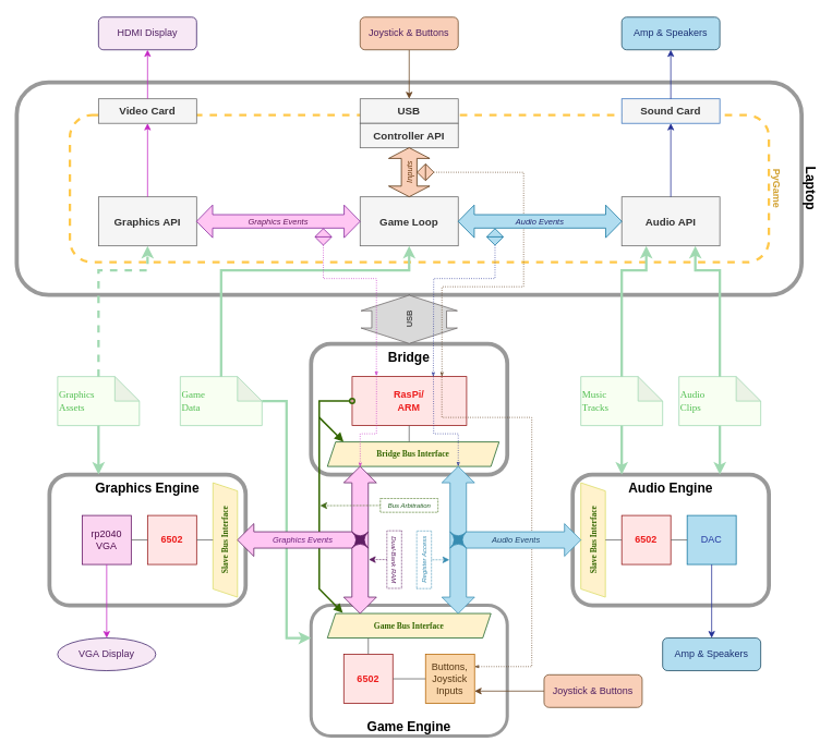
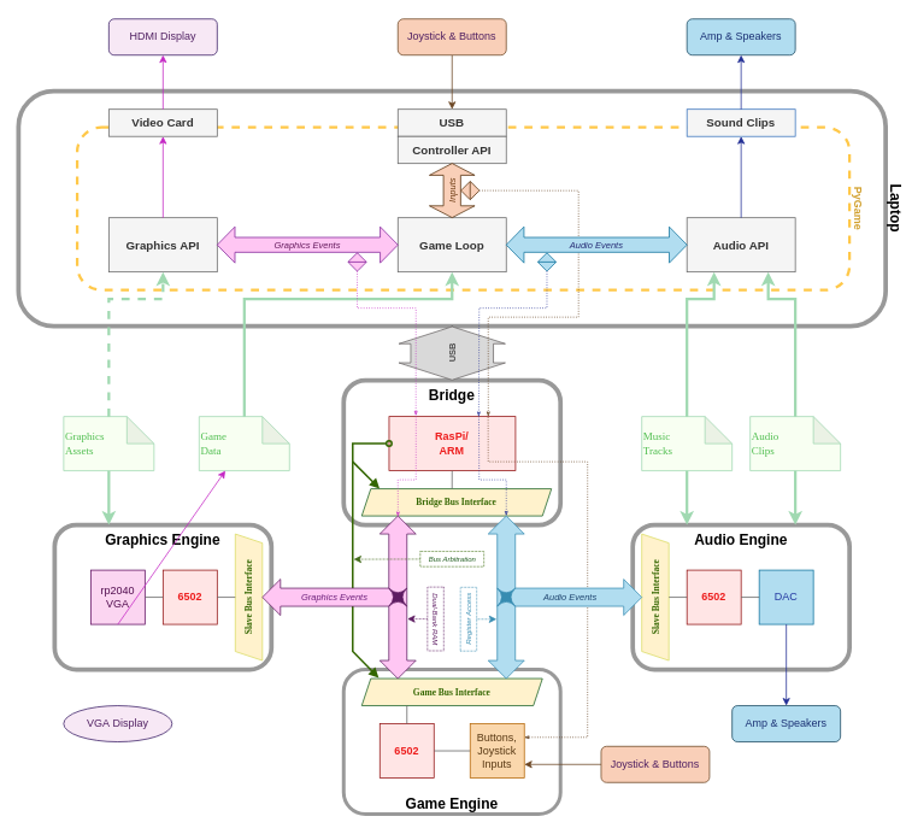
- <mxCell id="43" value="Sound Card" style="rounded=0;whiteSpace=wrap;html=1;verticalAlign=middle;fillColor=#f5f5f5;fontColor=#333333;strokeColor=light-dark(#3872bc, #959595);fontStyle=1;fontSize=13;" vertex="1" parent="1"><mxGeometry x="760" y="120" width="120" height="30" as="geometry" /></mxCell>
+ <mxCell id="43" value="Sound Clips" style="rounded=0;whiteSpace=wrap;html=1;verticalAlign=middle;fillColor=#f5f5f5;fontColor=#333333;strokeColor=light-dark(#3872bc, #959595);fontStyle=1;fontSize=13;" vertex="1" parent="1"><mxGeometry x="760" y="120" width="120" height="30" as="geometry" /></mxCell>
- <mxCell id="21" value="" style="endArrow=classic;html=1;rounded=0;strokeColor=light-dark(#a0d9b1, #EDEDED);strokeWidth=3;exitX=0;exitY=0;exitDx=100;exitDy=30;exitPerimeter=0;entryX=0;entryY=0.25;entryDx=0;entryDy=0;" edge="1" parent="1" source="17" target="6"><mxGeometry width="50" height="50" relative="1" as="geometry"><mxPoint x="350" y="490" as="sourcePoint" /><mxPoint x="460" y="710" as="targetPoint" /><Array as="points"><mxPoint x="350" y="490" /><mxPoint x="350" y="660" /><mxPoint x="350" y="780" /></Array></mxGeometry></mxCell>
- <mxCell id="56" value="" style="endArrow=classic;html=1;rounded=0;exitX=0.5;exitY=1;exitDx=0;exitDy=0;strokeColor=light-dark(#C427C4,#EDEDED);entryX=0.5;entryY=0;entryDx=0;entryDy=0;" edge="1" parent="1" source="30" target="45"><mxGeometry width="50" height="50" relative="1" as="geometry"><mxPoint x="20" y="735" as="sourcePoint" /><mxPoint x="20" y="675" as="targetPoint" /></mxGeometry></mxCell>
+ <mxCell id="56" value="" style="endArrow=classic;html=1;rounded=0;exitX=0.5;exitY=1;exitDx=0;exitDy=0;strokeColor=light-dark(#C427C4,#EDEDED);" edge="1" parent="1" source="30" target="17"><mxGeometry width="50" height="50" relative="1" as="geometry"><mxPoint x="20" y="735" as="sourcePoint" /><mxPoint x="20" y="675" as="targetPoint" /></mxGeometry></mxCell>
